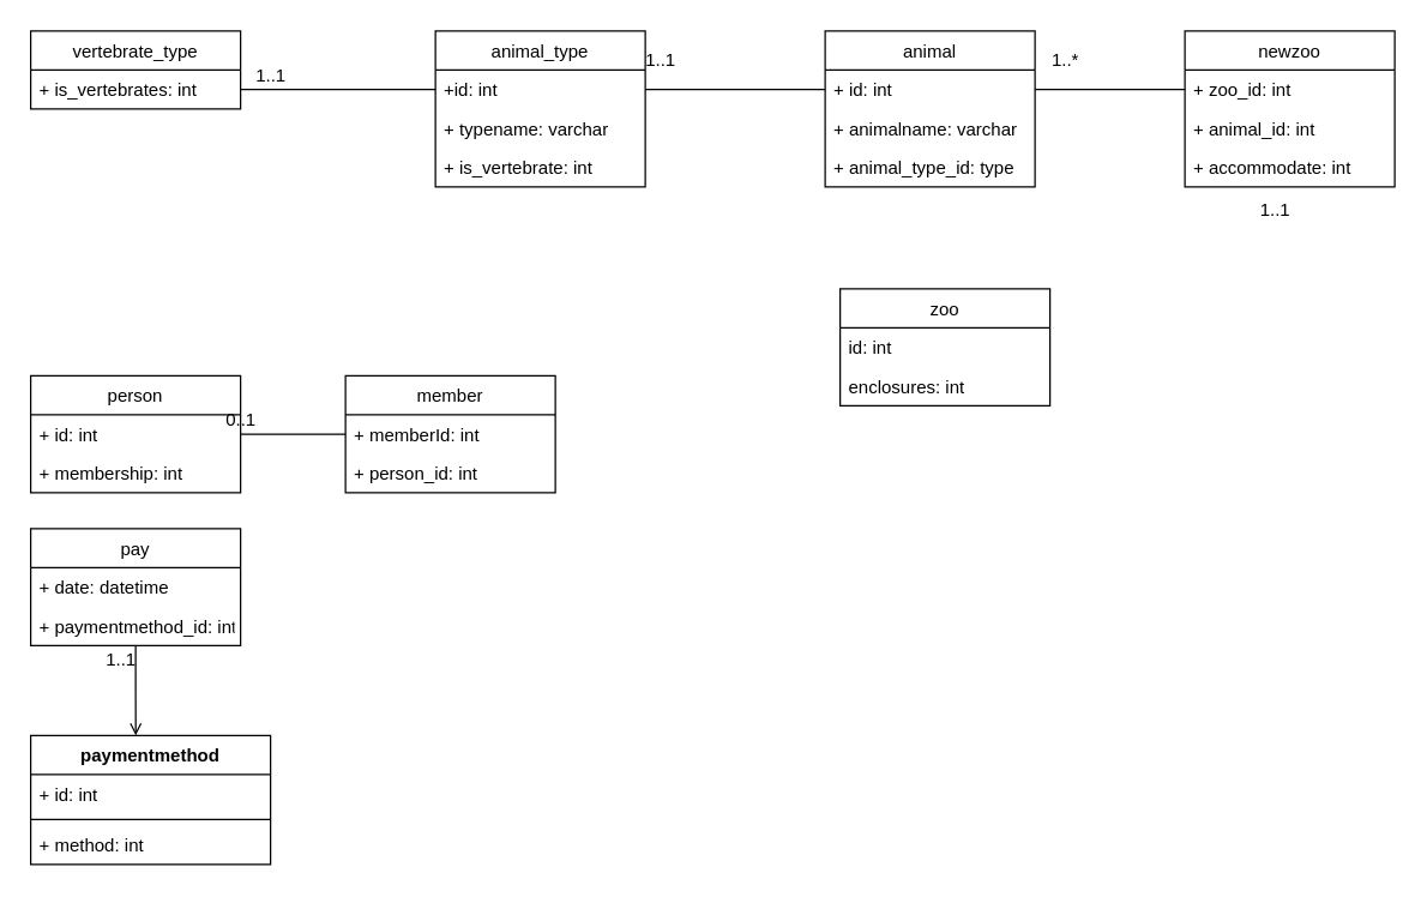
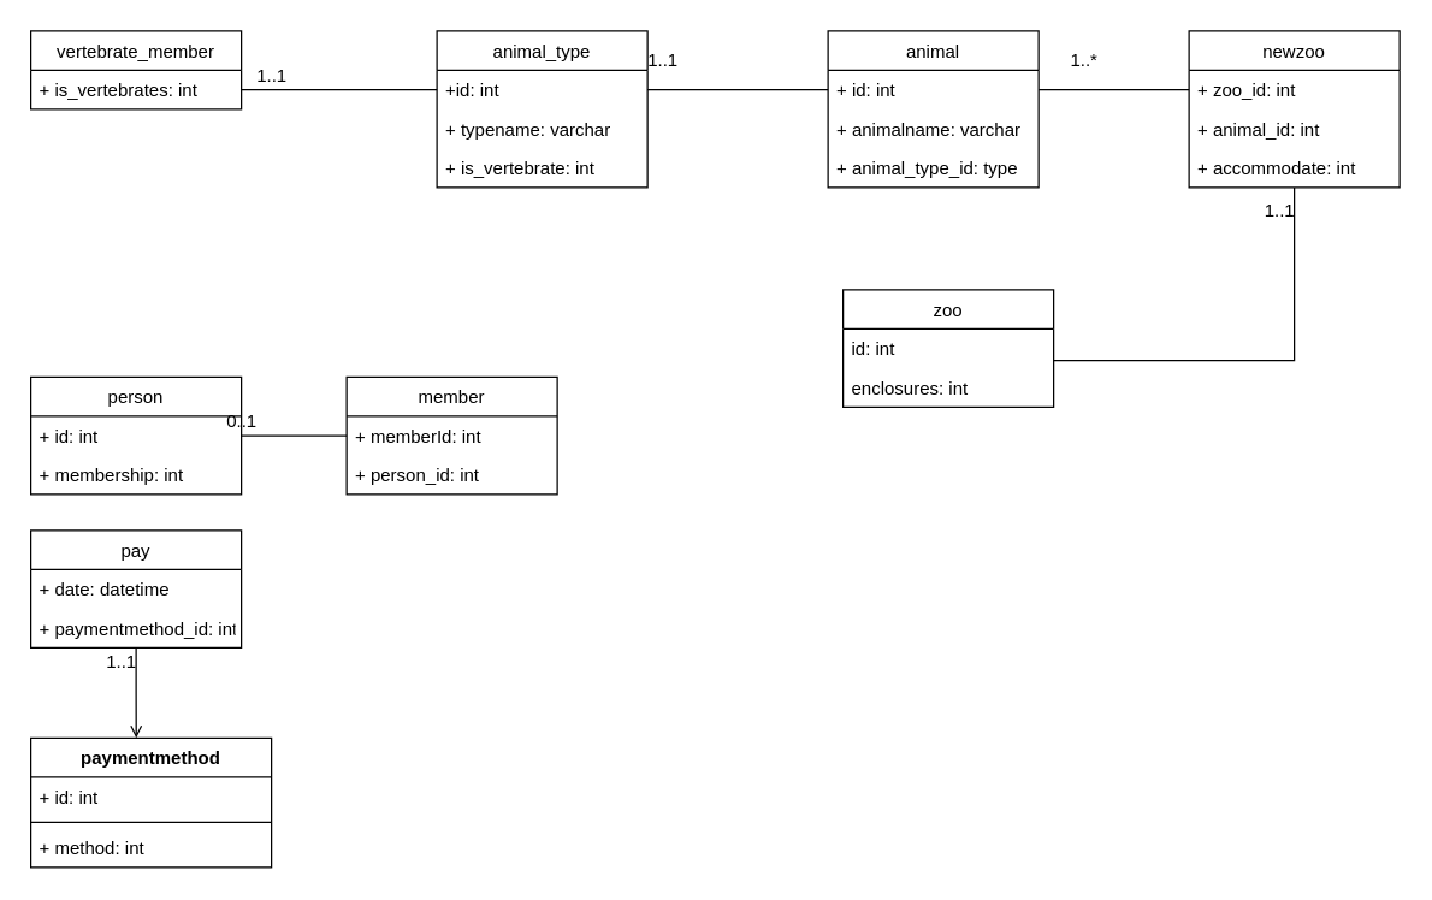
- <mxCell id="42" value="vertebrate_type" style="swimlane;fontStyle=0;childLayout=stackLayout;horizontal=1;startSize=26;fillColor=none;horizontalStack=0;resizeParent=1;resizeParentMax=0;resizeLast=0;collapsible=1;marginBottom=0;" vertex="1" parent="1"><mxGeometry x="20" y="20" width="140" height="52" as="geometry" /></mxCell>
+ <mxCell id="42" value="vertebrate_member" style="swimlane;fontStyle=0;childLayout=stackLayout;horizontal=1;startSize=26;fillColor=none;horizontalStack=0;resizeParent=1;resizeParentMax=0;resizeLast=0;collapsible=1;marginBottom=0;" vertex="1" parent="1"><mxGeometry x="20" y="20" width="140" height="52" as="geometry" /></mxCell>
- <mxCell id="30" value="1..*" style="text;html=1;align=center;verticalAlign=middle;resizable=0;points=[];autosize=1;" vertex="1" parent="1"><mxGeometry x="695" y="30" width="30" height="20" as="geometry" /></mxCell>
+ <mxCell id="30" value="1..*" style="text;html=1;align=center;verticalAlign=middle;resizable=0;points=[];autosize=1;" vertex="1" parent="1"><mxGeometry x="705" y="30" width="30" height="20" as="geometry" /></mxCell>
+ <mxCell id="24" style="edgeStyle=orthogonalEdgeStyle;rounded=0;orthogonalLoop=1;jettySize=auto;html=1;entryX=1;entryY=0.808;entryDx=0;entryDy=0;entryPerimeter=0;endArrow=none;endFill=0;" edge="1" parent="1" source="25" target="22"><mxGeometry relative="1" as="geometry" /></mxCell>
